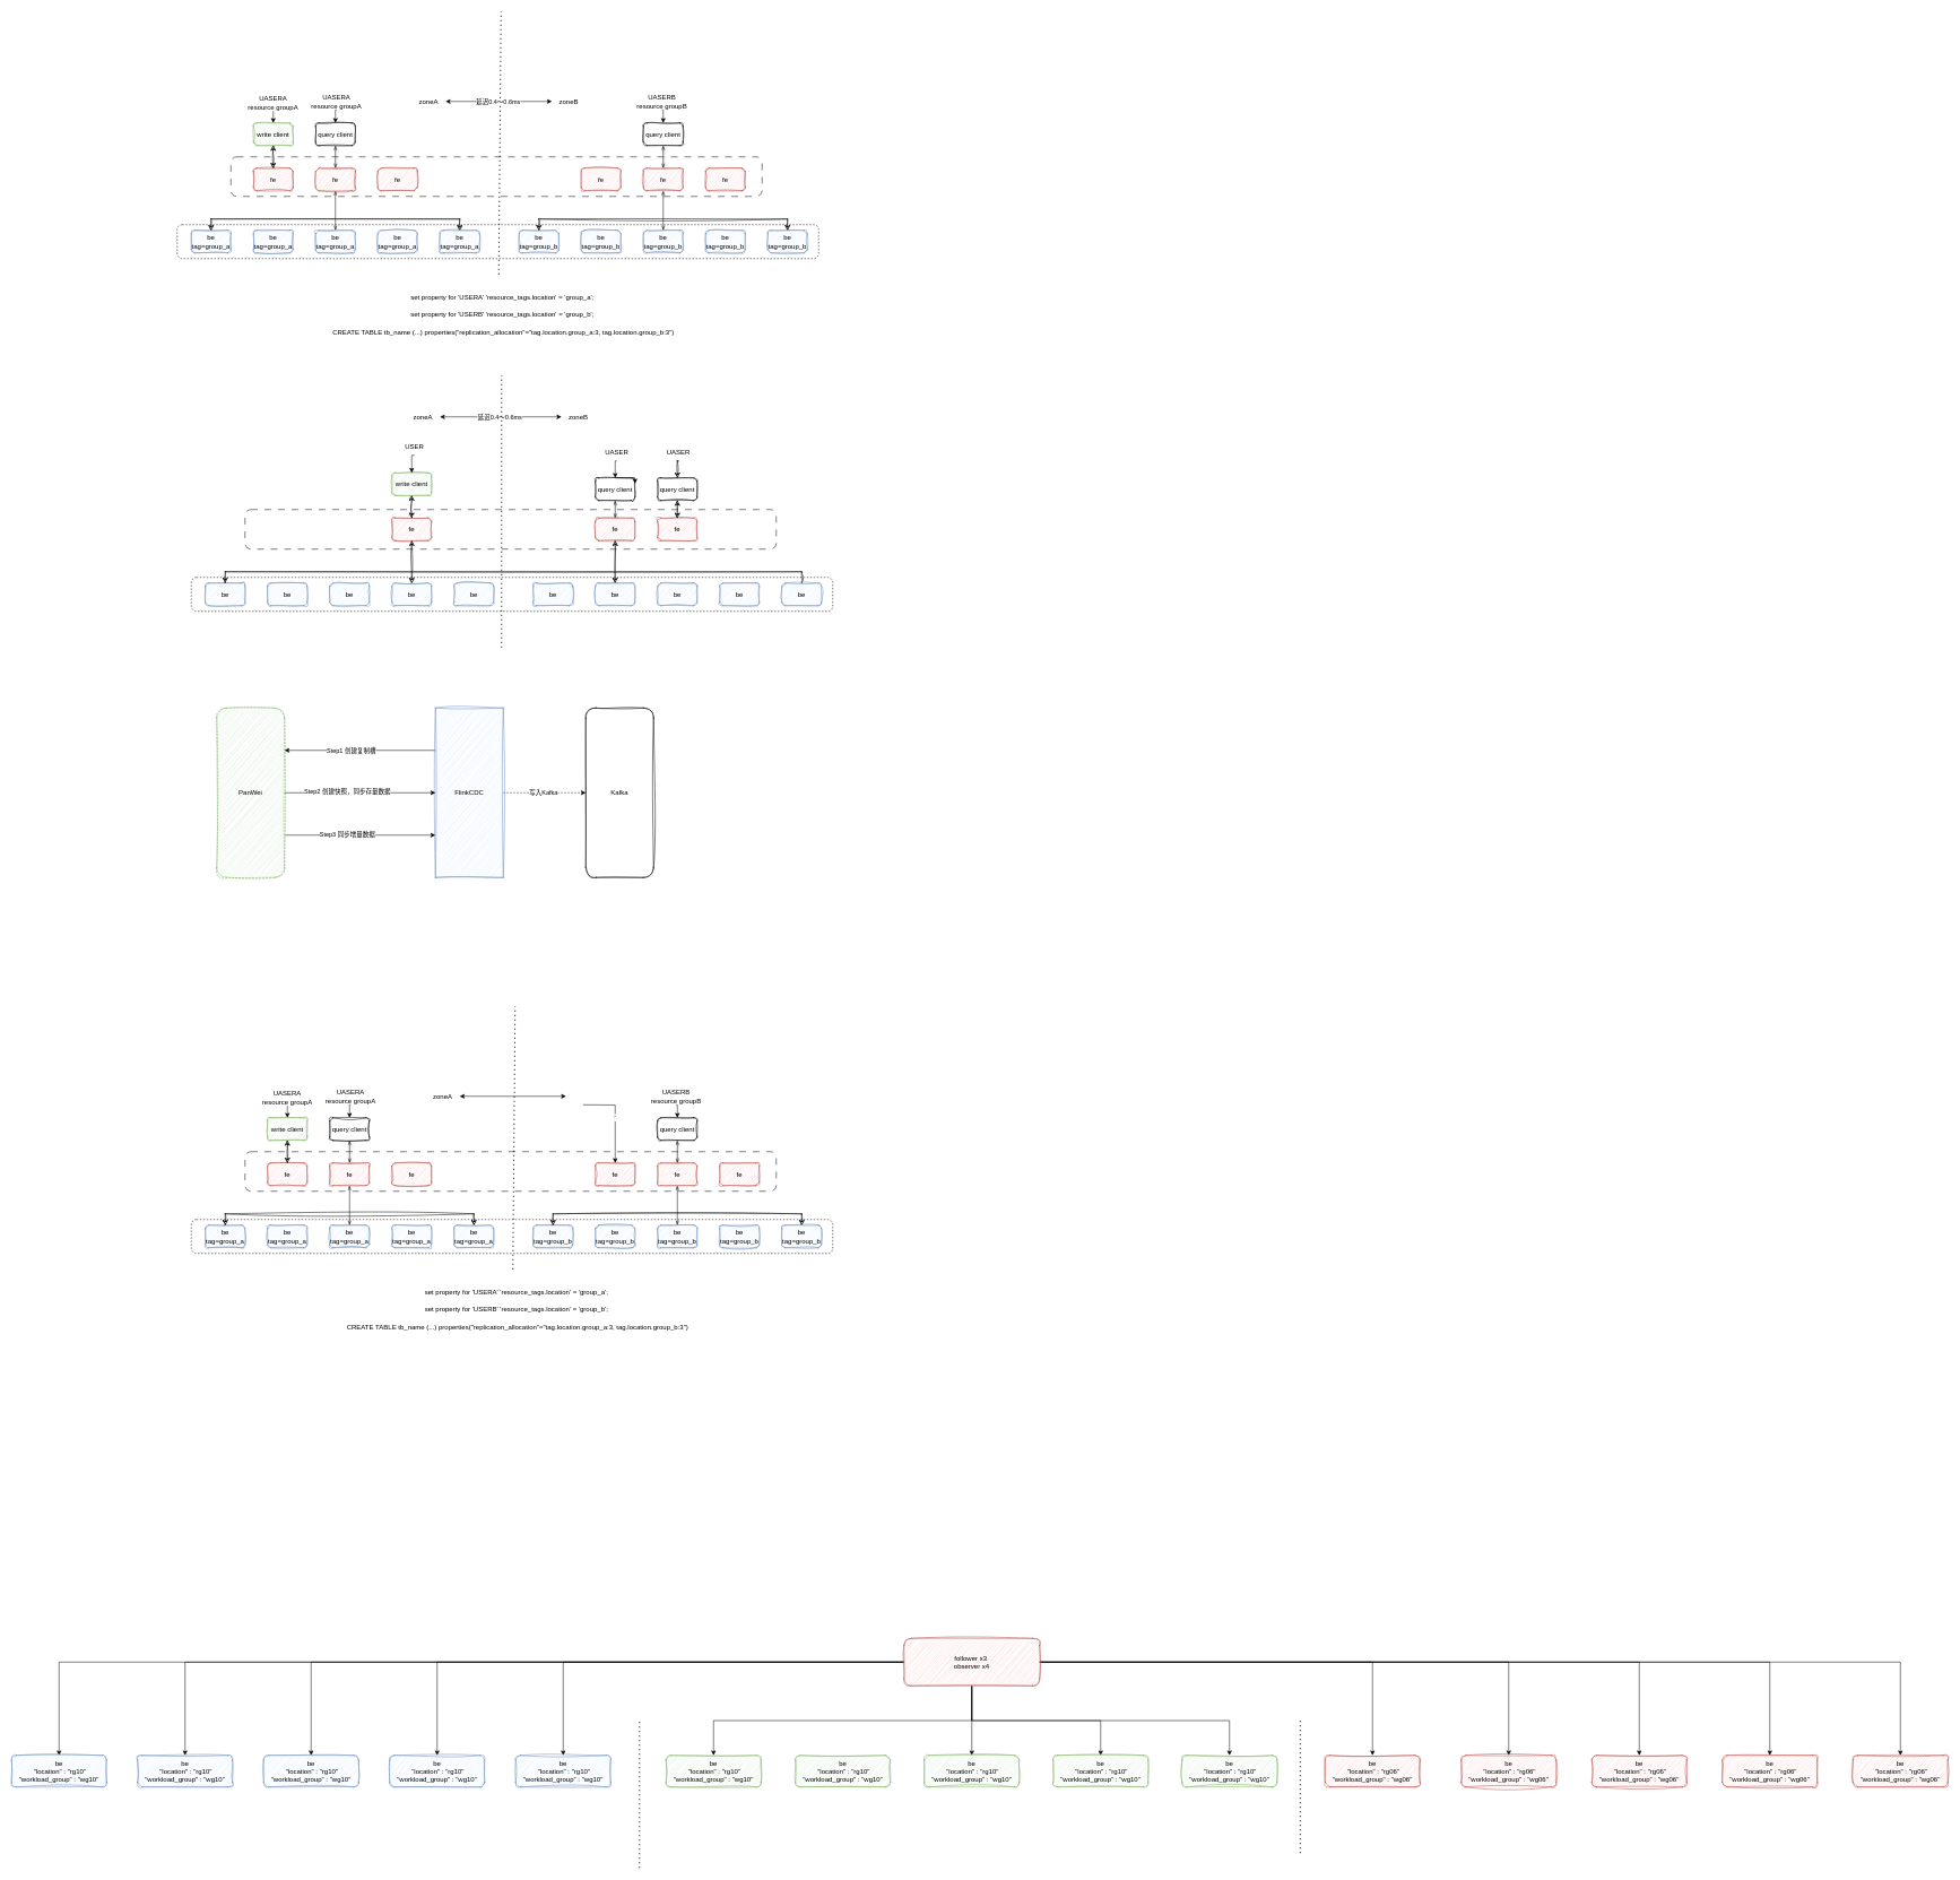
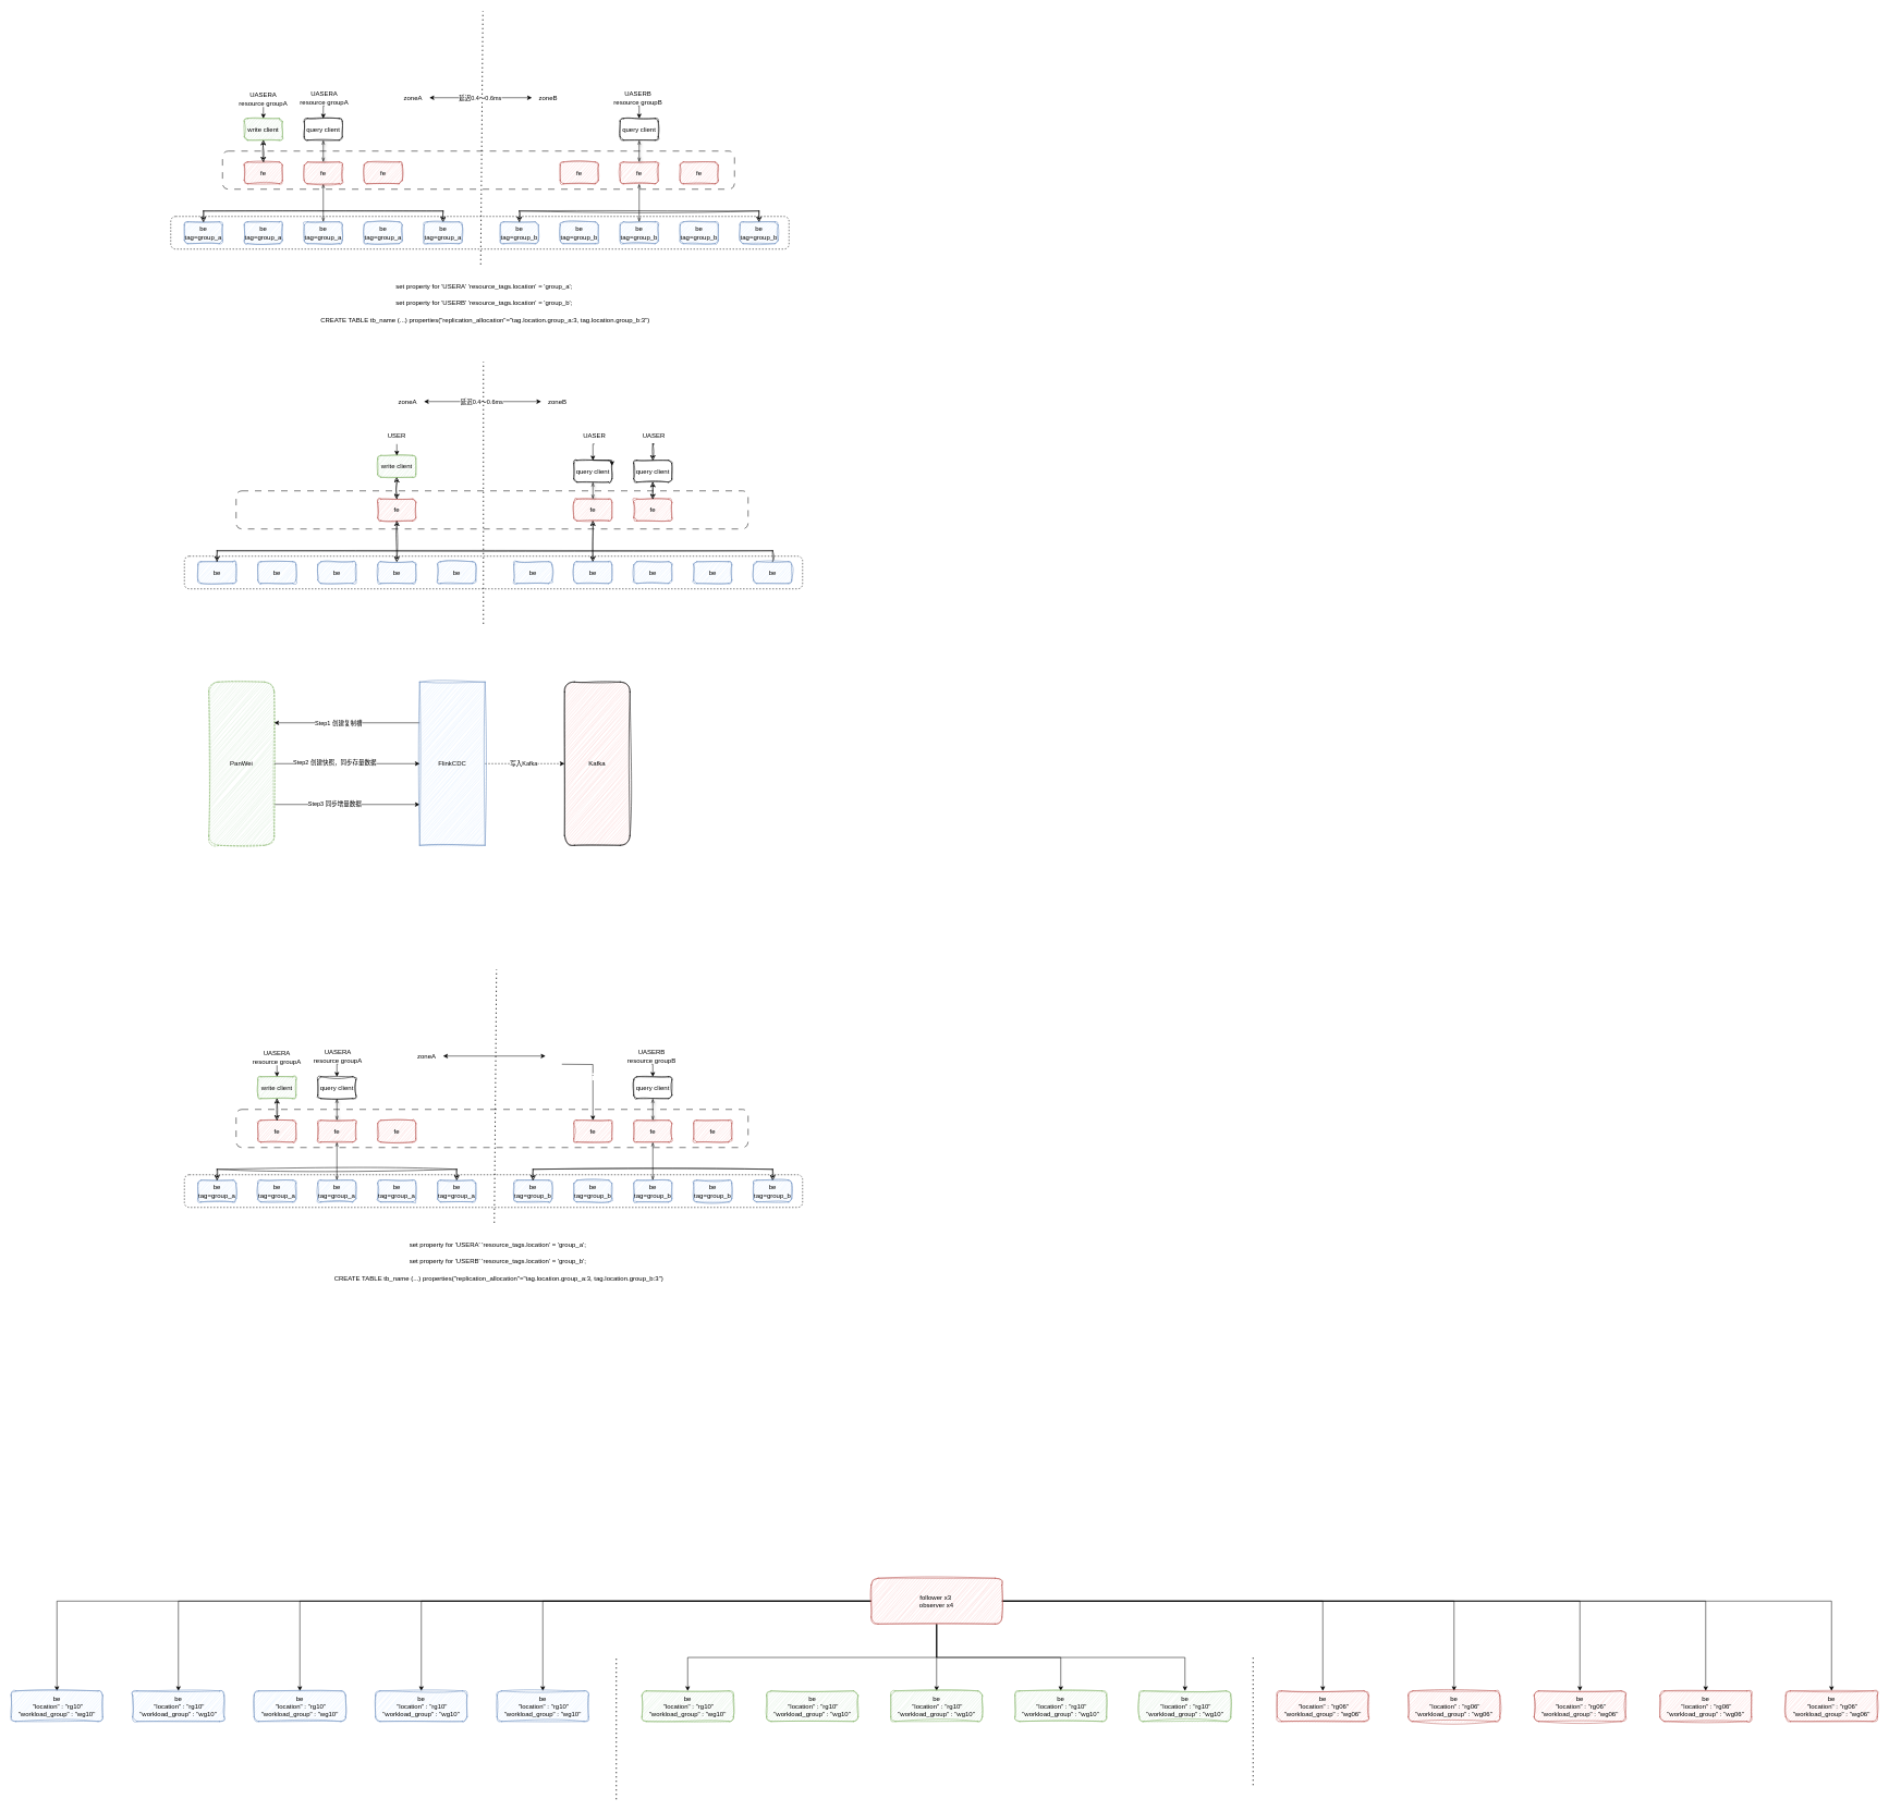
- <mxCell id="73" value="USER" style="text;html=1;strokeColor=none;fillColor=none;align=center;verticalAlign=middle;whiteSpace=wrap;rounded=0;" parent="1" vertex="1"><mxGeometry x="633" y="775" width="200" height="30" as="geometry" /></mxCell>
+ <mxCell id="73" value="USER" style="text;html=1;strokeColor=none;fillColor=none;align=center;verticalAlign=middle;whiteSpace=wrap;rounded=0;" parent="1" vertex="1"><mxGeometry x="628" y="785" width="200" height="30" as="geometry" /></mxCell>
- <mxCell id="88" value="Kafka" style="rounded=1;whiteSpace=wrap;html=1;sketch=1;curveFitting=1;jiggle=2;" parent="1" vertex="1"><mxGeometry x="1036" y="1252" width="120" height="300" as="geometry" /></mxCell>
+ <mxCell id="88" value="Kafka" style="rounded=1;whiteSpace=wrap;html=1;sketch=1;curveFitting=1;jiggle=2;fillColor=#f8cecc;" parent="1" vertex="1"><mxGeometry x="1036" y="1252" width="120" height="300" as="geometry" /></mxCell>
